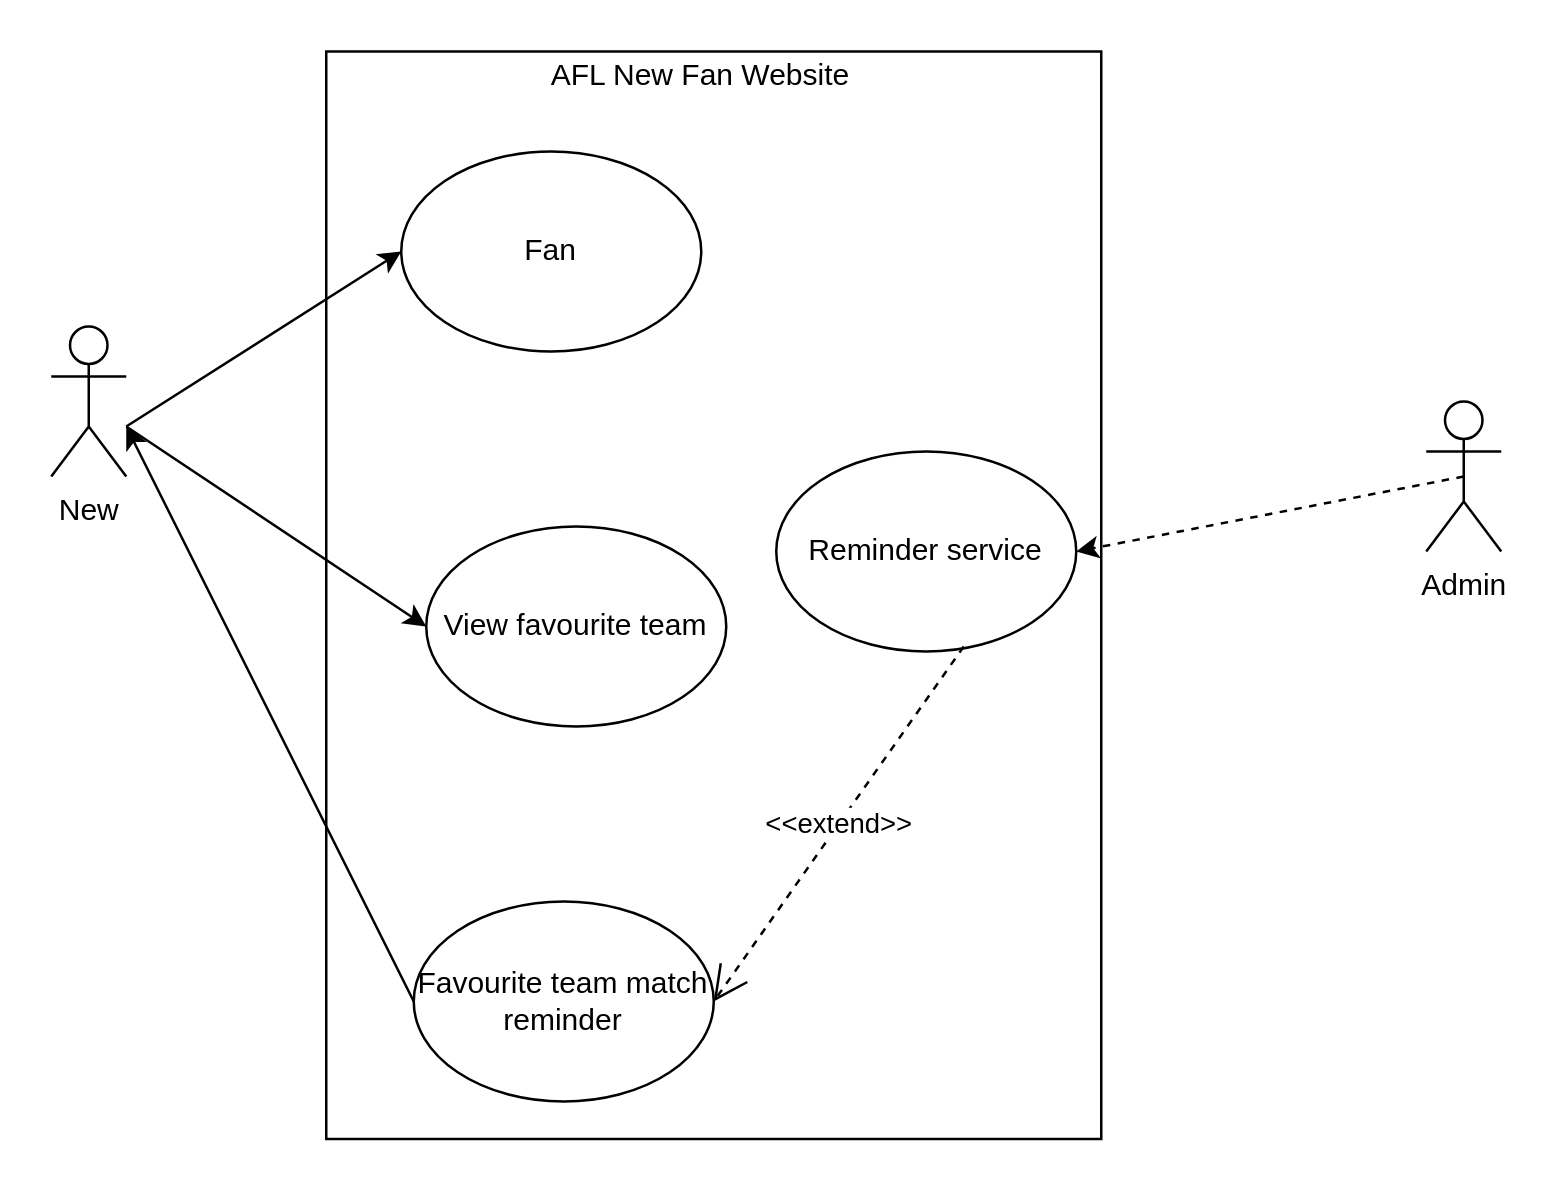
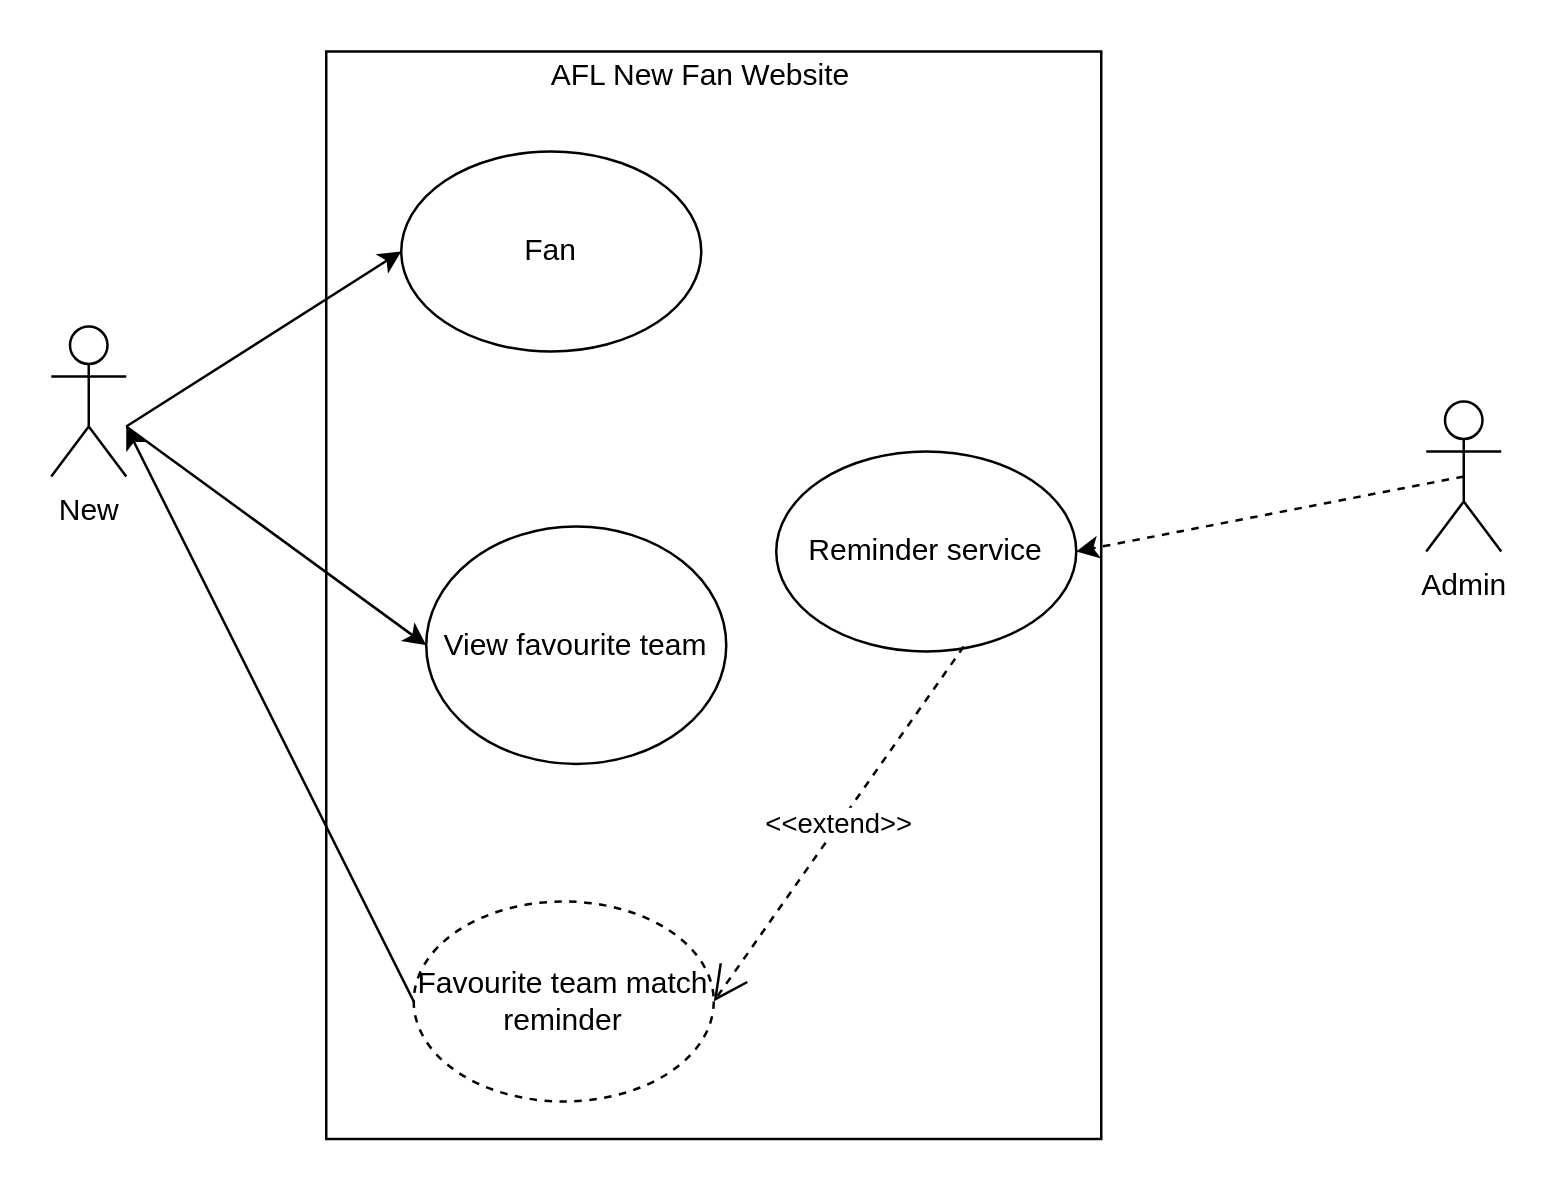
- <mxCell id="7" value="View favourite team&lt;br&gt;" parent="1" vertex="1" style="ellipse;whiteSpace=wrap;html=1;"><mxGeometry as="geometry" height="80" width="120" y="210" x="170" /></mxCell>
+ <mxCell id="7" value="View favourite team&lt;br&gt;" parent="1" vertex="1" style="ellipse;whiteSpace=wrap;html=1;"><mxGeometry x="170" y="210" as="geometry" height="95" width="120" /></mxCell>
- <mxCell id="9" value="Favourite team match reminder" parent="1" vertex="1" style="ellipse;whiteSpace=wrap;html=1;"><mxGeometry as="geometry" height="80" width="120" y="360" x="165" /></mxCell>
+ <mxCell id="9" value="Favourite team match reminder" parent="1" vertex="1" style="ellipse;whiteSpace=wrap;html=1;dashed=1;"><mxGeometry as="geometry" height="80" width="120" y="360" x="165" /></mxCell>
